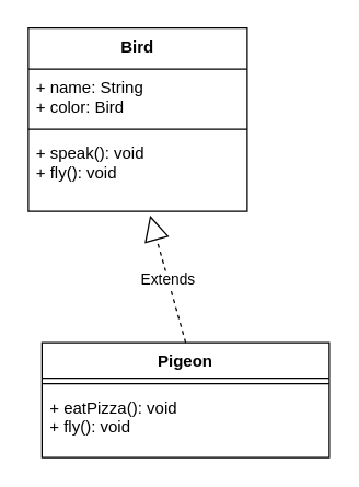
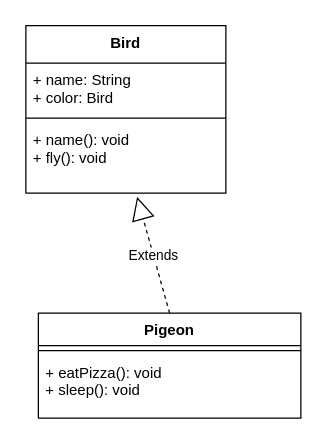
- <mxCell id="5" value="+ speak(): void&#10;+ fly(): void" style="text;strokeColor=none;fillColor=none;align=left;verticalAlign=top;spacingLeft=4;spacingRight=4;overflow=hidden;rotatable=0;points=[[0,0.5],[1,0.5]];portConstraint=eastwest;" parent="2" vertex="1"><mxGeometry y="78" width="160" height="56" as="geometry" /></mxCell>
+ <mxCell id="5" value="+ name(): void&#10;+ fly(): void" style="text;strokeColor=none;fillColor=none;align=left;verticalAlign=top;spacingLeft=4;spacingRight=4;overflow=hidden;rotatable=0;points=[[0,0.5],[1,0.5]];portConstraint=eastwest;" parent="2" vertex="1"><mxGeometry y="78" width="160" height="56" as="geometry" /></mxCell>
- <mxCell id="8" value="+ eatPizza(): void&#10;+ fly(): void" style="text;strokeColor=none;fillColor=none;align=left;verticalAlign=top;spacingLeft=4;spacingRight=4;overflow=hidden;rotatable=0;points=[[0,0.5],[1,0.5]];portConstraint=eastwest;" vertex="1" parent="6"><mxGeometry y="34" width="210" height="50" as="geometry" /></mxCell>
+ <mxCell id="8" value="+ eatPizza(): void&#10;+ sleep(): void" style="text;strokeColor=none;fillColor=none;align=left;verticalAlign=top;spacingLeft=4;spacingRight=4;overflow=hidden;rotatable=0;points=[[0,0.5],[1,0.5]];portConstraint=eastwest;" vertex="1" parent="6"><mxGeometry y="34" width="210" height="50" as="geometry" /></mxCell>
